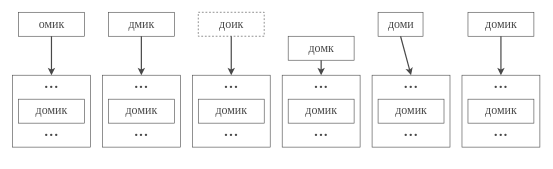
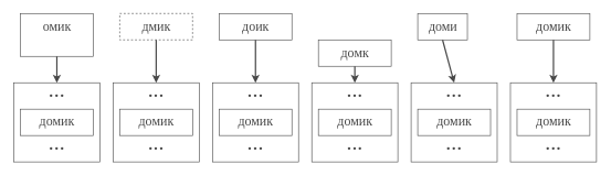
- <mxCell id="2" value="&lt;font face=&quot;montserrat semibold&quot; color=&quot;#484848&quot;&gt;&lt;span style=&quot;font-size: 20px;&quot;&gt;омик&lt;/span&gt;&lt;/font&gt;" style="html=1;align=center;verticalAlign=top;rounded=0;absoluteArcSize=1;arcSize=10;dashed=0;fillColor=#FFFFFF;strokeColor=#484848;" vertex="1" parent="1"><mxGeometry x="30" y="20" width="110" height="40" as="geometry" /></mxCell>
+ <mxCell id="2" value="&lt;font face=&quot;montserrat semibold&quot; color=&quot;#484848&quot;&gt;&lt;span style=&quot;font-size: 20px;&quot;&gt;омик&lt;/span&gt;&lt;/font&gt;" style="html=1;align=center;verticalAlign=top;rounded=0;absoluteArcSize=1;arcSize=10;dashed=0;fillColor=#FFFFFF;strokeColor=#484848;" vertex="1" parent="1"><mxGeometry x="30" y="20" width="110" height="65" as="geometry" /></mxCell>
- <mxCell id="3" value="&lt;font face=&quot;montserrat semibold&quot; color=&quot;#484848&quot;&gt;&lt;span style=&quot;font-size: 20px;&quot;&gt;дмик&lt;/span&gt;&lt;/font&gt;" style="html=1;align=center;verticalAlign=top;rounded=0;absoluteArcSize=1;arcSize=10;dashed=0;fillColor=#FFFFFF;strokeColor=#484848;" vertex="1" parent="1"><mxGeometry x="180" y="20" width="110" height="40" as="geometry" /></mxCell>
+ <mxCell id="3" value="&lt;font face=&quot;montserrat semibold&quot; color=&quot;#484848&quot;&gt;&lt;span style=&quot;font-size: 20px;&quot;&gt;дмик&lt;/span&gt;&lt;/font&gt;" style="html=1;align=center;verticalAlign=top;rounded=0;absoluteArcSize=1;arcSize=10;dashed=1;fillColor=#FFFFFF;strokeColor=#484848;" vertex="1" parent="1"><mxGeometry x="180" y="20" width="110" height="40" as="geometry" /></mxCell>
- <mxCell id="4" value="&lt;font face=&quot;montserrat semibold&quot; color=&quot;#484848&quot;&gt;&lt;span style=&quot;font-size: 20px;&quot;&gt;доик&lt;/span&gt;&lt;/font&gt;" style="html=1;align=center;verticalAlign=top;rounded=0;absoluteArcSize=1;arcSize=10;dashed=1;fillColor=#FFFFFF;strokeColor=#484848;" vertex="1" parent="1"><mxGeometry x="330" y="20" width="110" height="40" as="geometry" /></mxCell>
+ <mxCell id="4" value="&lt;font face=&quot;montserrat semibold&quot; color=&quot;#484848&quot;&gt;&lt;span style=&quot;font-size: 20px;&quot;&gt;доик&lt;/span&gt;&lt;/font&gt;" style="html=1;align=center;verticalAlign=top;rounded=0;absoluteArcSize=1;arcSize=10;dashed=0;fillColor=#FFFFFF;strokeColor=#484848;" vertex="1" parent="1"><mxGeometry x="330" y="20" width="110" height="40" as="geometry" /></mxCell>
